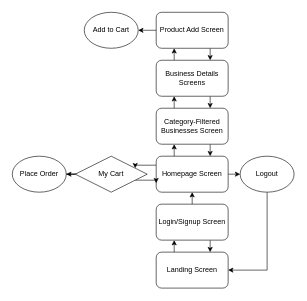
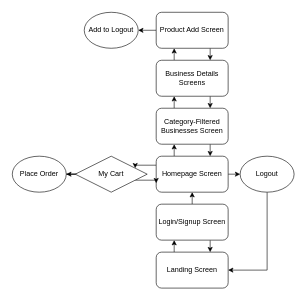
- <mxCell id="20" value="Add to Cart" style="ellipse;whiteSpace=wrap;html=1;" vertex="1" parent="1"><mxGeometry x="140" y="20" width="90" height="60" as="geometry" /></mxCell>
+ <mxCell id="20" value="Add to Logout" style="ellipse;whiteSpace=wrap;html=1;" vertex="1" parent="1"><mxGeometry x="140" y="20" width="90" height="60" as="geometry" /></mxCell>
